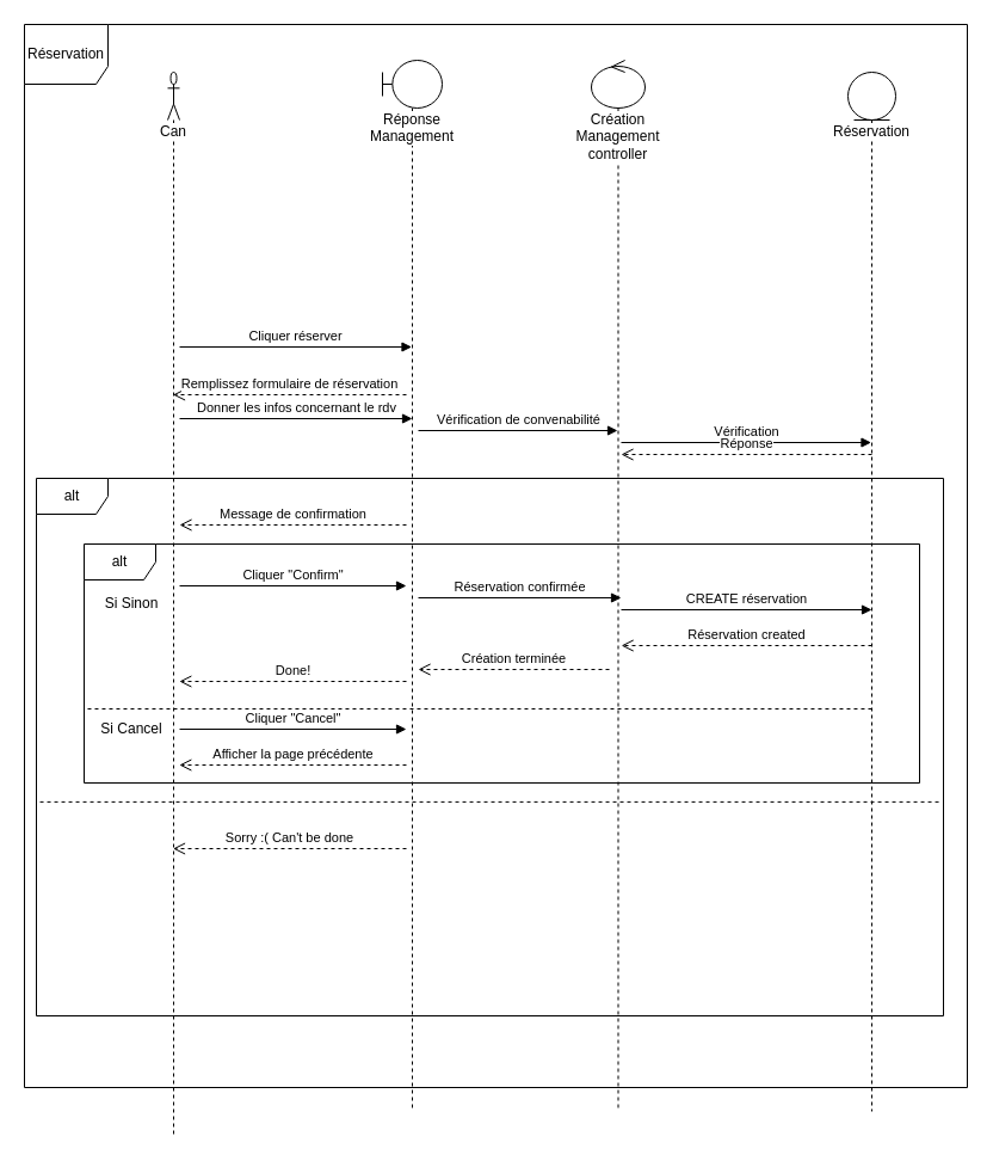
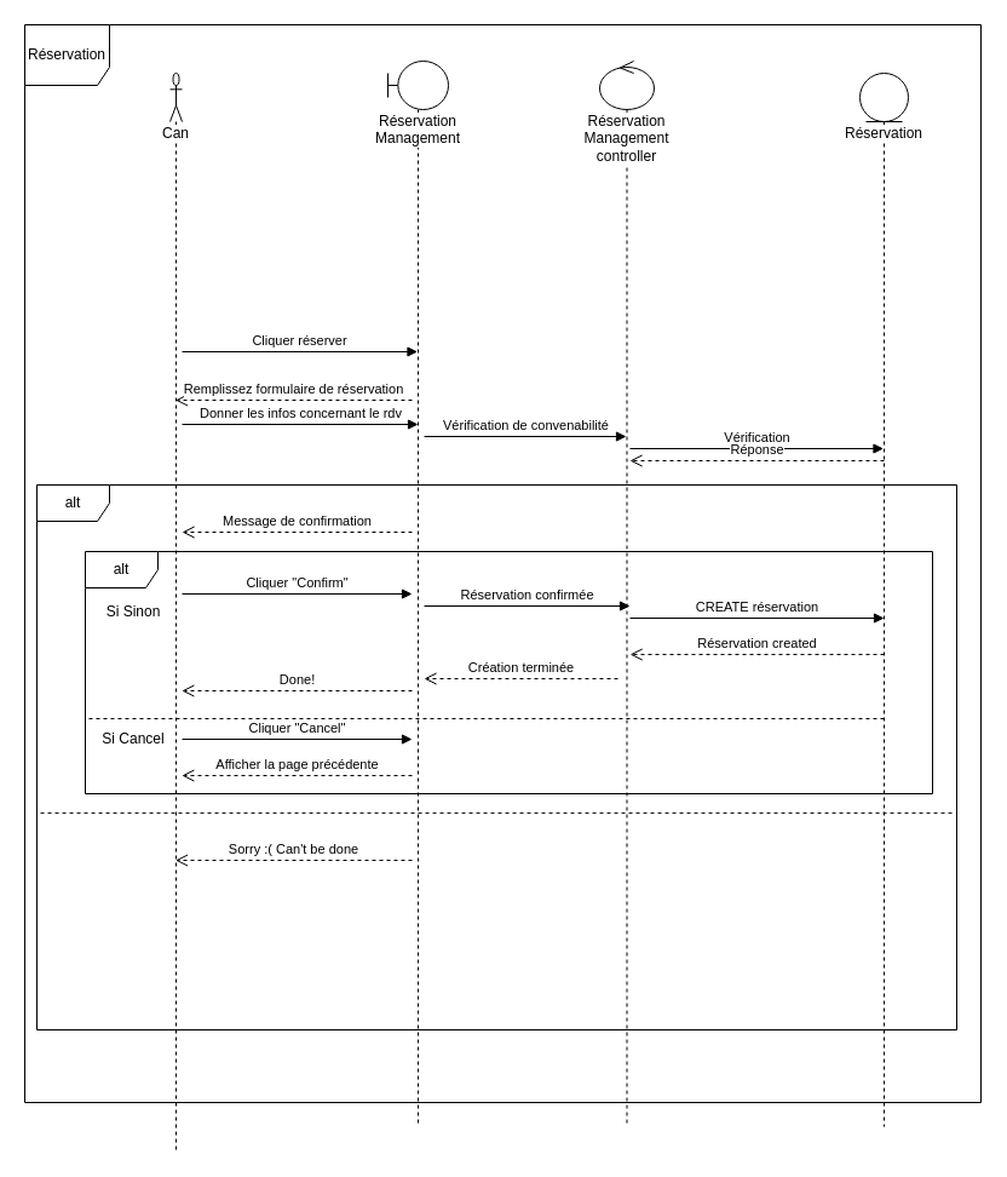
- <mxCell id="5" value="Réponse Management" style="shape=umlLifeline;participant=umlBoundary;perimeter=lifelinePerimeter;whiteSpace=wrap;html=1;container=1;collapsible=0;recursiveResize=0;verticalAlign=top;spacingTop=36;labelBackgroundColor=#ffffff;outlineConnect=0;" parent="1" vertex="1"><mxGeometry x="320" y="50" width="50" height="880" as="geometry" /></mxCell>
+ <mxCell id="5" value="Réservation Management" style="shape=umlLifeline;participant=umlBoundary;perimeter=lifelinePerimeter;whiteSpace=wrap;html=1;container=1;collapsible=0;recursiveResize=0;verticalAlign=top;spacingTop=36;labelBackgroundColor=#ffffff;outlineConnect=0;" parent="1" vertex="1"><mxGeometry x="320" y="50" width="50" height="880" as="geometry" /></mxCell>
- <mxCell id="8" value="Création Management controller" style="shape=umlLifeline;participant=umlControl;perimeter=lifelinePerimeter;whiteSpace=wrap;html=1;container=1;collapsible=0;recursiveResize=0;verticalAlign=top;spacingTop=36;labelBackgroundColor=#ffffff;outlineConnect=0;" parent="1" vertex="1"><mxGeometry x="495" y="50" width="45" height="880" as="geometry" /></mxCell>
+ <mxCell id="8" value="Réservation Management controller" style="shape=umlLifeline;participant=umlControl;perimeter=lifelinePerimeter;whiteSpace=wrap;html=1;container=1;collapsible=0;recursiveResize=0;verticalAlign=top;spacingTop=36;labelBackgroundColor=#ffffff;outlineConnect=0;" parent="1" vertex="1"><mxGeometry x="495" y="50" width="45" height="880" as="geometry" /></mxCell>
